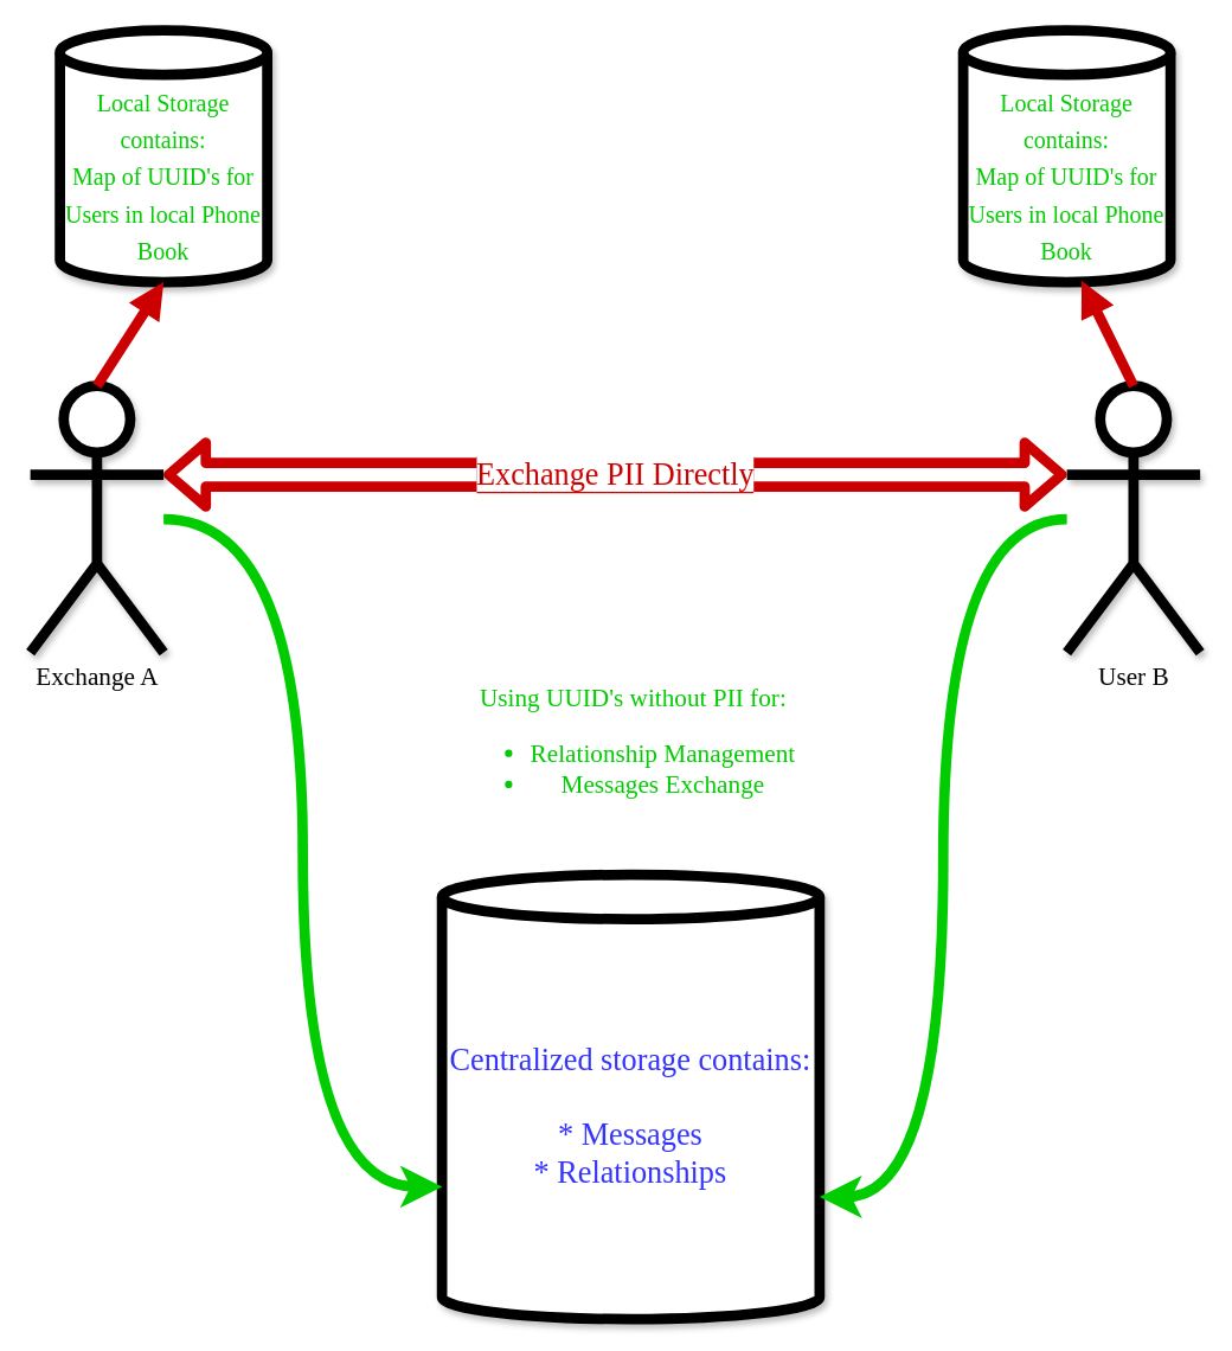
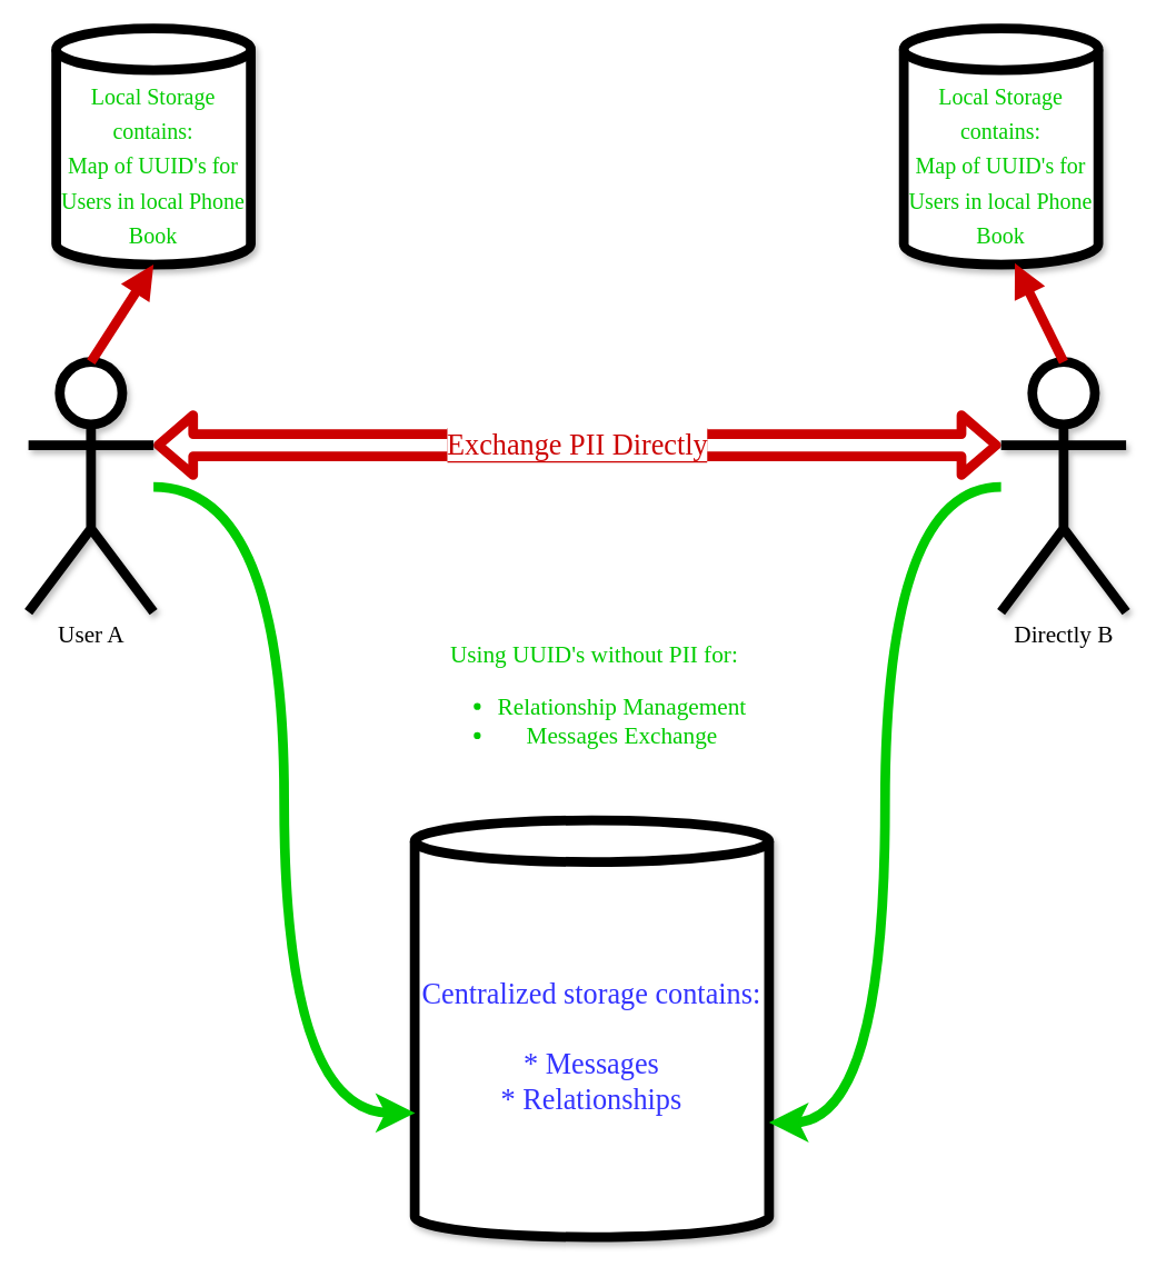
- <mxCell id="3" value="&lt;font style=&quot;font-size: 17px&quot;&gt;Exchange A&lt;/font&gt;" style="shape=umlActor;verticalLabelPosition=bottom;verticalAlign=top;html=1;outlineConnect=0;rounded=0;sketch=0;shadow=1;fontFamily=Comic Sans MS;strokeWidth=7;" parent="1" vertex="1"><mxGeometry x="20" y="260" width="90" height="180" as="geometry" /></mxCell>
+ <mxCell id="3" value="&lt;font style=&quot;font-size: 17px&quot;&gt;User A&lt;/font&gt;" style="shape=umlActor;verticalLabelPosition=bottom;verticalAlign=top;html=1;outlineConnect=0;rounded=0;sketch=0;shadow=1;fontFamily=Comic Sans MS;strokeWidth=7;" parent="1" vertex="1"><mxGeometry x="20" y="260" width="90" height="180" as="geometry" /></mxCell>
- <mxCell id="6" value="&lt;font style=&quot;font-size: 17px&quot;&gt;User B&lt;/font&gt;" style="shape=umlActor;verticalLabelPosition=bottom;verticalAlign=top;html=1;outlineConnect=0;rounded=0;sketch=0;shadow=1;fontFamily=Comic Sans MS;strokeWidth=7;" parent="1" vertex="1"><mxGeometry x="720" y="260" width="90" height="180" as="geometry" /></mxCell>
+ <mxCell id="6" value="&lt;font style=&quot;font-size: 17px&quot;&gt;Directly B&lt;/font&gt;" style="shape=umlActor;verticalLabelPosition=bottom;verticalAlign=top;html=1;outlineConnect=0;rounded=0;sketch=0;shadow=1;fontFamily=Comic Sans MS;strokeWidth=7;" parent="1" vertex="1"><mxGeometry x="720" y="260" width="90" height="180" as="geometry" /></mxCell>
